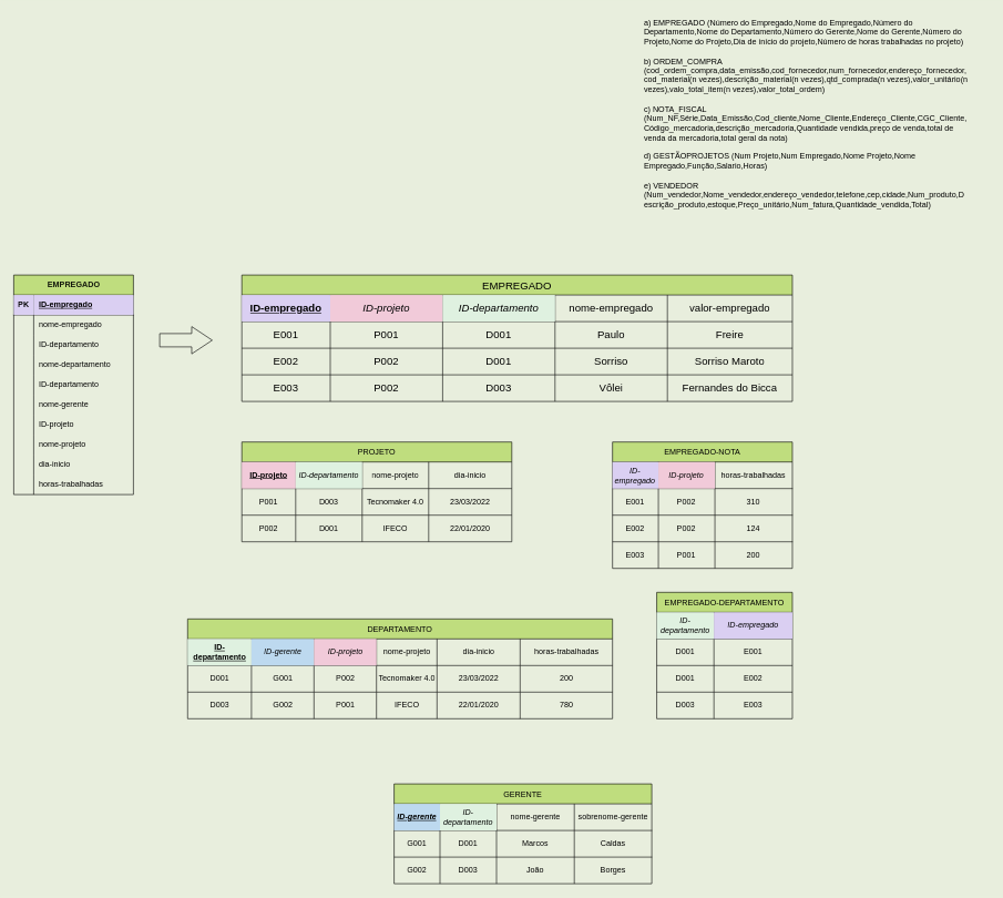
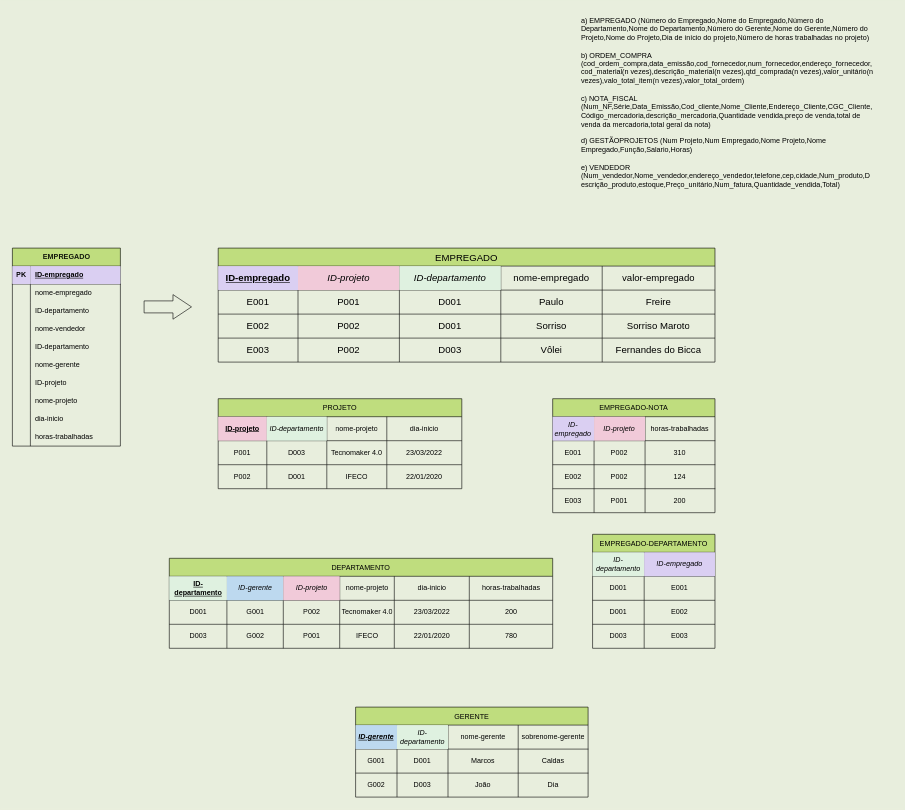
- <mxCell id="14" value="nome-departamento" style="shape=partialRectangle;connectable=0;fillColor=none;top=0;left=0;bottom=0;right=0;align=left;spacingLeft=6;overflow=hidden;whiteSpace=wrap;html=1;" vertex="1" parent="12"><mxGeometry x="30" width="150" height="30" as="geometry"><mxRectangle width="150" height="30" as="alternateBounds" /></mxGeometry></mxCell>
+ <mxCell id="14" value="nome-vendedor" style="shape=partialRectangle;connectable=0;fillColor=none;top=0;left=0;bottom=0;right=0;align=left;spacingLeft=6;overflow=hidden;whiteSpace=wrap;html=1;" vertex="1" parent="12"><mxGeometry x="30" width="150" height="30" as="geometry"><mxRectangle width="150" height="30" as="alternateBounds" /></mxGeometry></mxCell>
- <mxCell id="143" value="Borges" style="shape=partialRectangle;html=1;whiteSpace=wrap;connectable=0;strokeColor=inherit;overflow=hidden;fillColor=none;top=0;left=0;bottom=0;right=0;pointerEvents=1;" vertex="1" parent="139"><mxGeometry x="271" width="117" height="40" as="geometry"><mxRectangle width="117" height="40" as="alternateBounds" /></mxGeometry></mxCell>
+ <mxCell id="143" value="Dia" style="shape=partialRectangle;html=1;whiteSpace=wrap;connectable=0;strokeColor=inherit;overflow=hidden;fillColor=none;top=0;left=0;bottom=0;right=0;pointerEvents=1;" vertex="1" parent="139"><mxGeometry x="271" width="117" height="40" as="geometry"><mxRectangle width="117" height="40" as="alternateBounds" /></mxGeometry></mxCell>
